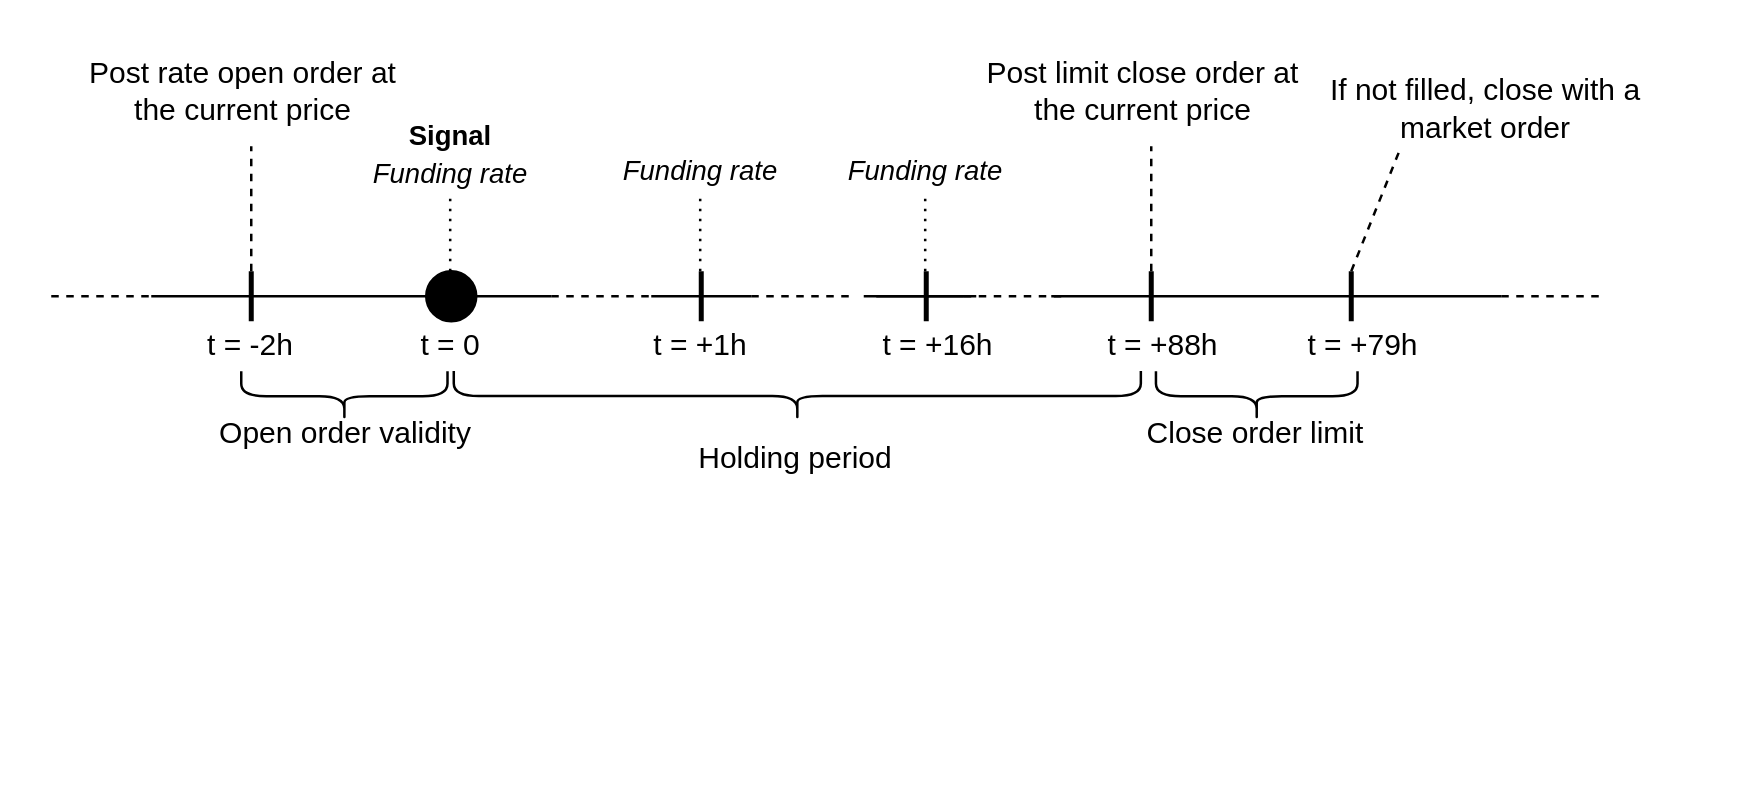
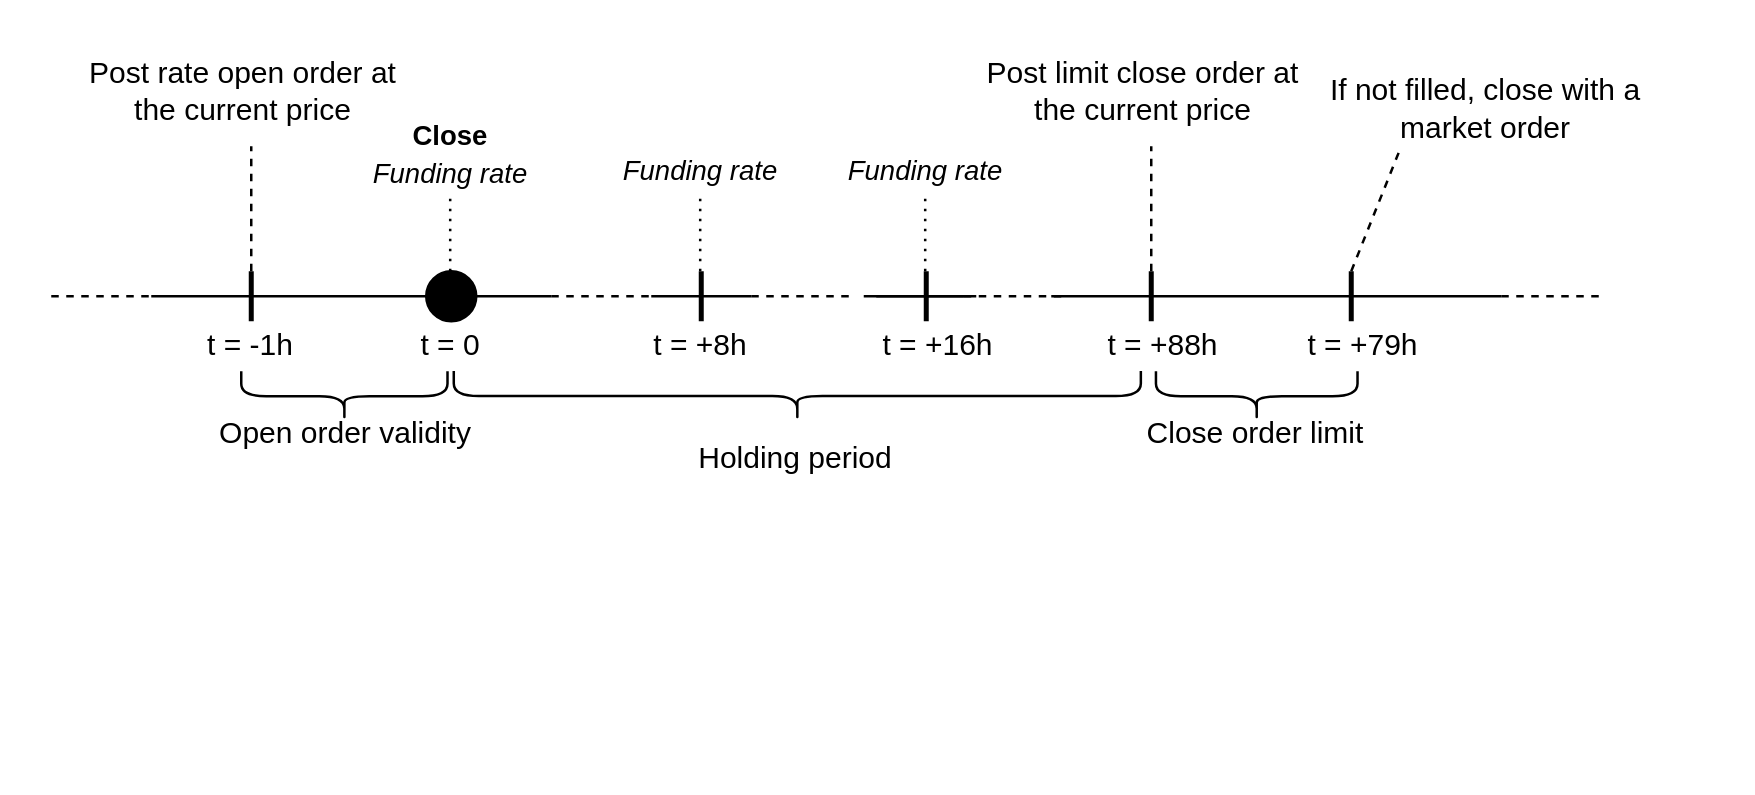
- <mxCell id="8" value="&lt;font style=&quot;font-size: 11px&quot;&gt;&lt;b&gt;Signal&lt;/b&gt;&lt;i&gt;&lt;br&gt;Funding rate &lt;br&gt;&lt;/i&gt;&lt;/font&gt;" style="text;html=1;strokeColor=none;fillColor=none;align=center;verticalAlign=middle;whiteSpace=wrap;rounded=0;" vertex="1" parent="1"><mxGeometry x="140" y="50.52" width="80" height="20" as="geometry" /></mxCell>
+ <mxCell id="8" value="&lt;font style=&quot;font-size: 11px&quot;&gt;&lt;b&gt;Close&lt;/b&gt;&lt;i&gt;&lt;br&gt;Funding rate &lt;br&gt;&lt;/i&gt;&lt;/font&gt;" style="text;html=1;strokeColor=none;fillColor=none;align=center;verticalAlign=middle;whiteSpace=wrap;rounded=0;" vertex="1" parent="1"><mxGeometry x="140" y="50.52" width="80" height="20" as="geometry" /></mxCell>
- <mxCell id="7" value="t = -2h" style="text;html=1;strokeColor=none;fillColor=none;align=center;verticalAlign=middle;whiteSpace=wrap;rounded=0;" vertex="1" parent="1"><mxGeometry x="80" y="128" width="40" height="20" as="geometry" /></mxCell>
+ <mxCell id="7" value="t = -1h" style="text;html=1;strokeColor=none;fillColor=none;align=center;verticalAlign=middle;whiteSpace=wrap;rounded=0;" vertex="1" parent="1"><mxGeometry x="80" y="128" width="40" height="20" as="geometry" /></mxCell>
- <mxCell id="30" value="t = +1h" style="text;html=1;strokeColor=none;fillColor=none;align=center;verticalAlign=middle;whiteSpace=wrap;rounded=0;" vertex="1" parent="1"><mxGeometry x="260" y="128" width="40" height="20" as="geometry" /></mxCell>
+ <mxCell id="30" value="t = +8h" style="text;html=1;strokeColor=none;fillColor=none;align=center;verticalAlign=middle;whiteSpace=wrap;rounded=0;" vertex="1" parent="1"><mxGeometry x="260" y="128" width="40" height="20" as="geometry" /></mxCell>
